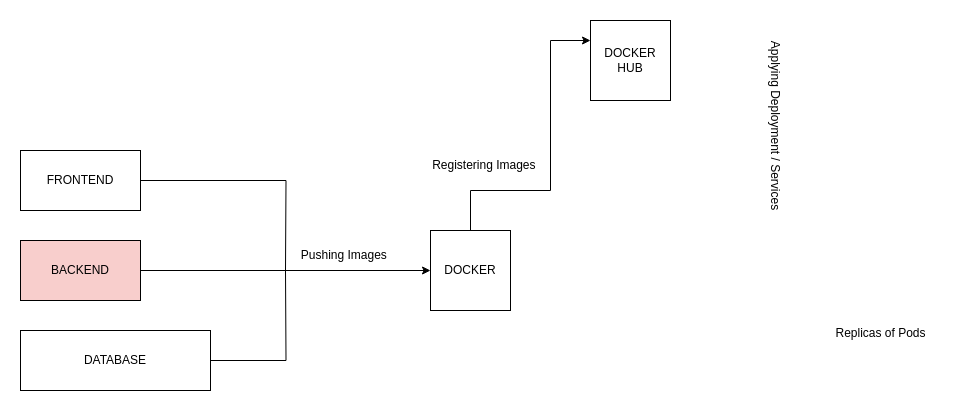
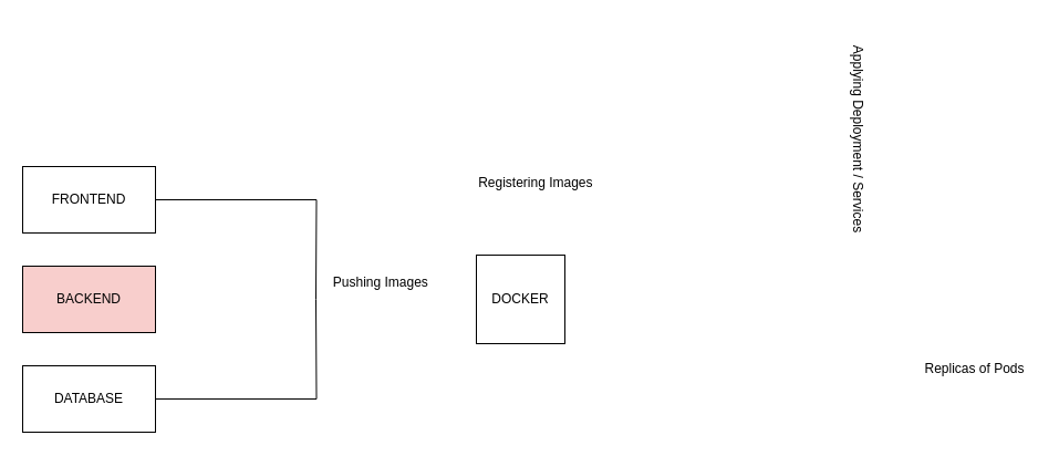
- <mxCell id="11" value="DOCKER&lt;br&gt;HUB" style="whiteSpace=wrap;html=1;aspect=fixed;" vertex="1" parent="1"><mxGeometry x="590" y="20" width="80" height="80" as="geometry" /></mxCell>
- <mxCell id="7" style="edgeStyle=orthogonalEdgeStyle;rounded=0;orthogonalLoop=1;jettySize=auto;html=1;entryX=0;entryY=0.25;entryDx=0;entryDy=0;" edge="1" parent="1" source="8" target="11"><mxGeometry relative="1" as="geometry"><Array as="points"><mxPoint x="470" y="190" /><mxPoint x="550" y="190" /><mxPoint x="550" y="40" /></Array></mxGeometry></mxCell>
- <mxCell id="2" style="edgeStyle=orthogonalEdgeStyle;rounded=0;orthogonalLoop=1;jettySize=auto;html=1;entryX=0;entryY=0.5;entryDx=0;entryDy=0;" edge="1" parent="1" source="3" target="8"><mxGeometry relative="1" as="geometry" /></mxCell>
- <mxCell id="6" value="DATABASE" style="rounded=0;whiteSpace=wrap;html=1;" vertex="1" parent="1"><mxGeometry x="20" y="330" width="190" height="60" as="geometry" /></mxCell>
+ <mxCell id="6" value="DATABASE" style="rounded=0;whiteSpace=wrap;html=1;" vertex="1" parent="1"><mxGeometry x="20" y="330" width="120" height="60" as="geometry" /></mxCell>
